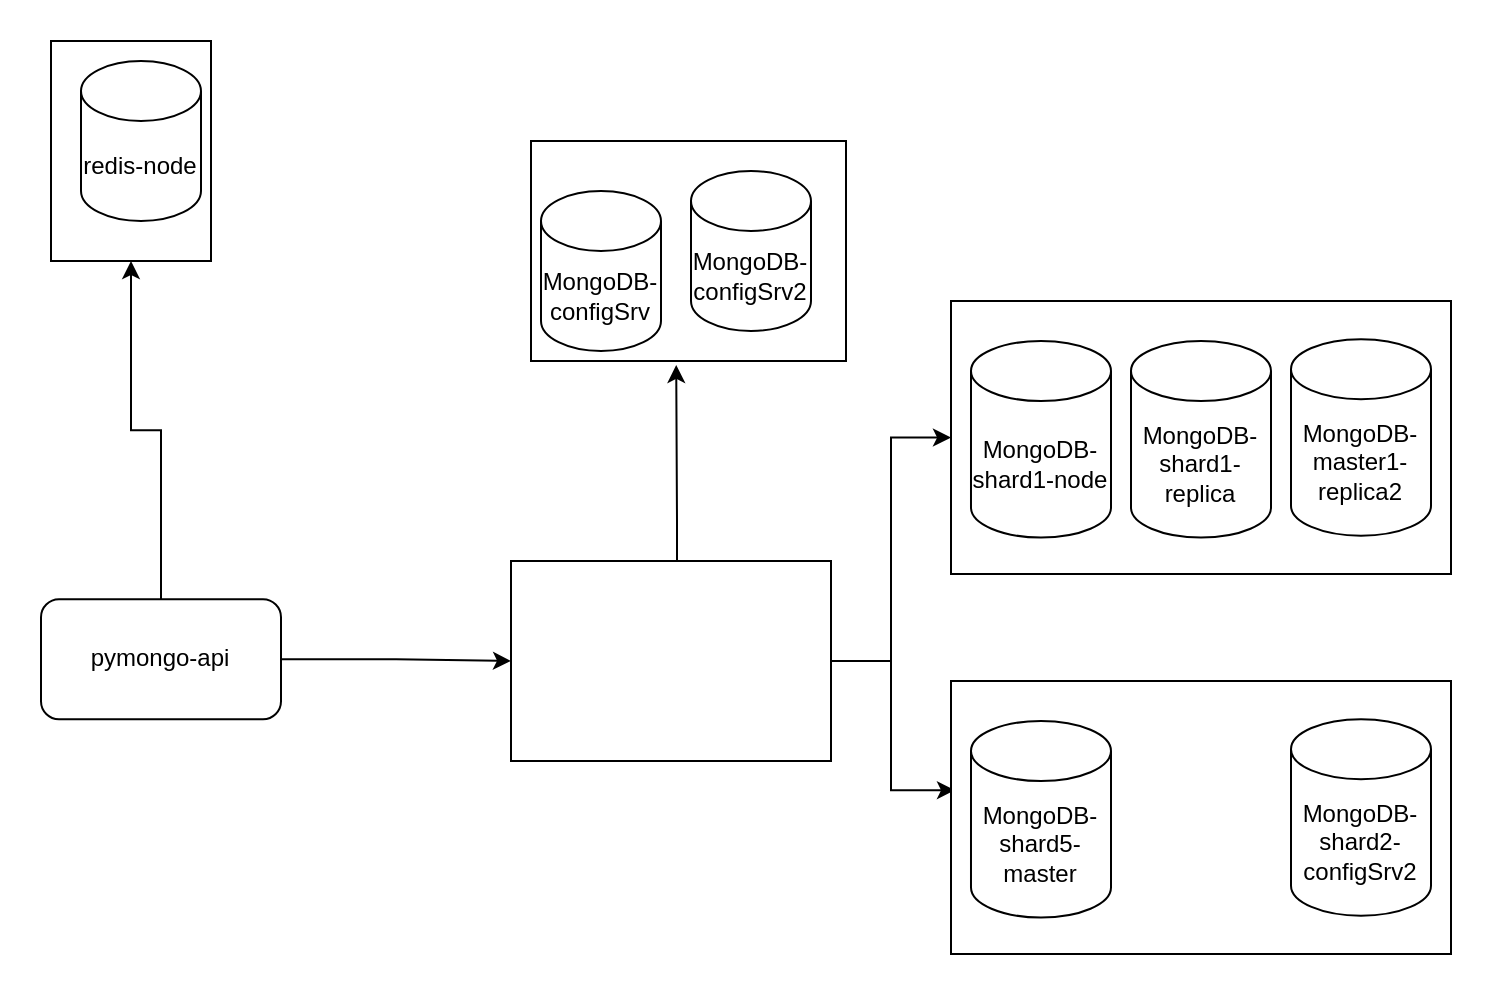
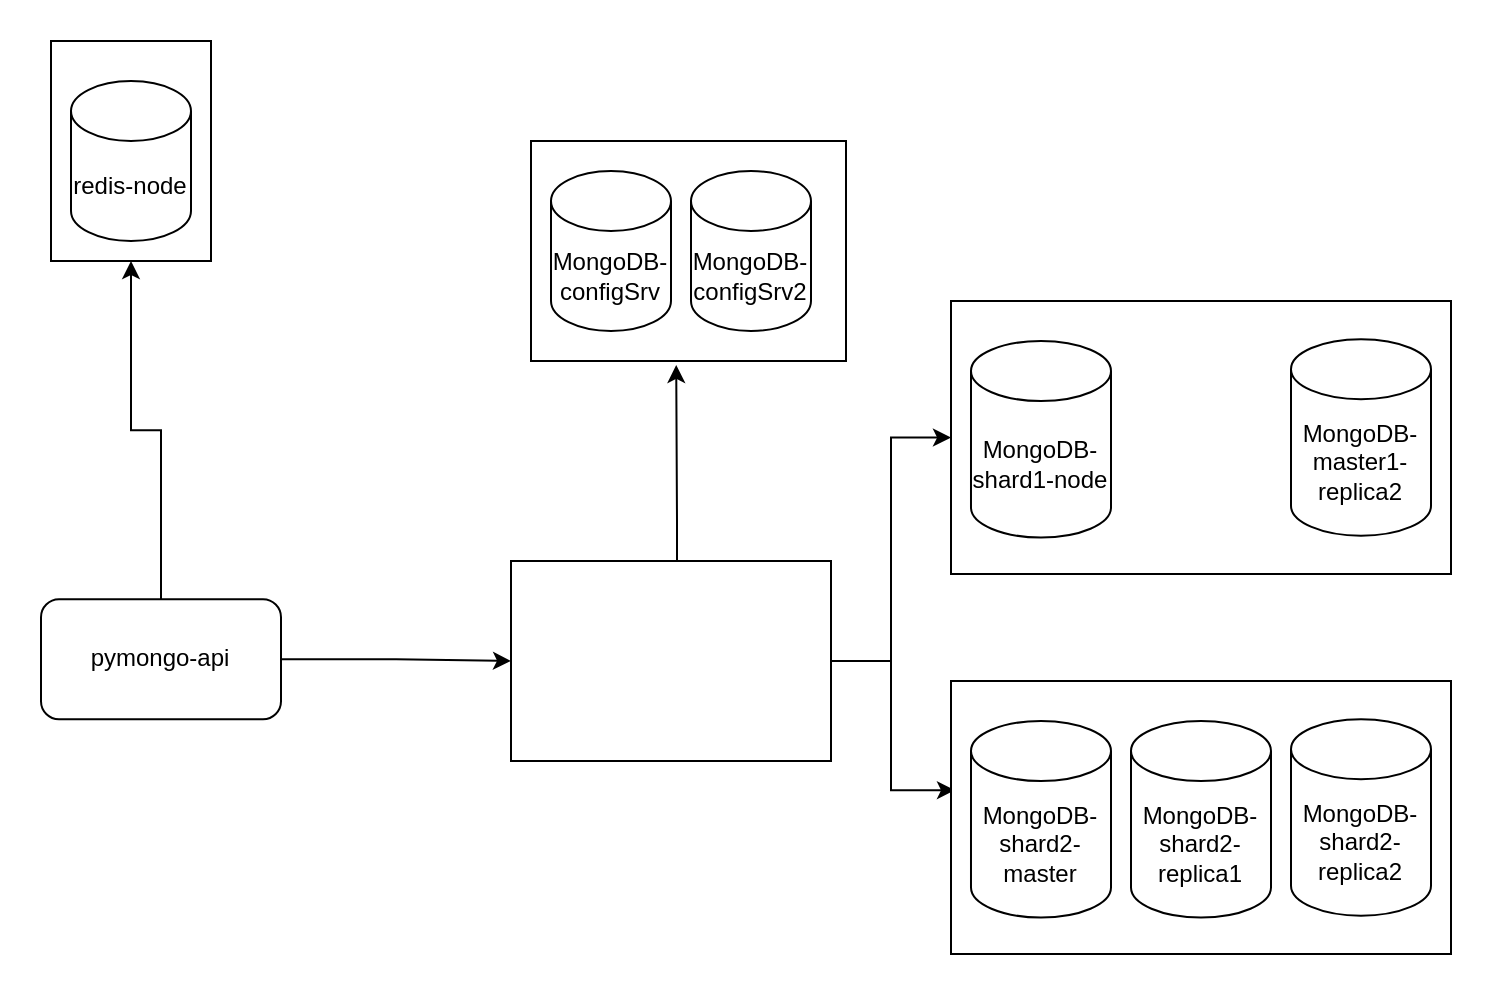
- <mxCell id="20" value="redis-node" style="shape=cylinder3;whiteSpace=wrap;html=1;boundedLbl=1;backgroundOutline=1;size=15;" parent="1" vertex="1"><mxGeometry x="40" y="30" width="60" height="80" as="geometry" /></mxCell>
+ <mxCell id="20" value="redis-node" style="shape=cylinder3;whiteSpace=wrap;html=1;boundedLbl=1;backgroundOutline=1;size=15;" parent="1" vertex="1"><mxGeometry x="35" y="40" width="60" height="80" as="geometry" /></mxCell>
- <mxCell id="21" value="MongoDB-configSrv" style="shape=cylinder3;whiteSpace=wrap;html=1;boundedLbl=1;backgroundOutline=1;size=15;" vertex="1" parent="1"><mxGeometry x="270" y="95" width="60" height="80" as="geometry" /></mxCell>
+ <mxCell id="21" value="MongoDB-configSrv" style="shape=cylinder3;whiteSpace=wrap;html=1;boundedLbl=1;backgroundOutline=1;size=15;" vertex="1" parent="1"><mxGeometry x="275" y="85" width="60" height="80" as="geometry" /></mxCell>
- <mxCell id="9" value="MongoDB-shard1-replica" style="shape=cylinder3;whiteSpace=wrap;html=1;boundedLbl=1;backgroundOutline=1;size=15;" parent="1" vertex="1"><mxGeometry x="565" y="170" width="70" height="98.25" as="geometry" /></mxCell>
+ <mxCell id="14" value="MongoDB-shard2-replica1" style="shape=cylinder3;whiteSpace=wrap;html=1;boundedLbl=1;backgroundOutline=1;size=15;" parent="1" vertex="1"><mxGeometry x="565" y="360" width="70" height="98.25" as="geometry" /></mxCell>
- <mxCell id="15" value="MongoDB-shard2-configSrv2" style="shape=cylinder3;whiteSpace=wrap;html=1;boundedLbl=1;backgroundOutline=1;size=15;" parent="1" vertex="1"><mxGeometry x="645" y="359.12" width="70" height="98.25" as="geometry" /></mxCell>
+ <mxCell id="15" value="MongoDB-shard2-replica2" style="shape=cylinder3;whiteSpace=wrap;html=1;boundedLbl=1;backgroundOutline=1;size=15;" parent="1" vertex="1"><mxGeometry x="645" y="359.12" width="70" height="98.25" as="geometry" /></mxCell>
- <mxCell id="13" value="MongoDB-shard5-master" style="shape=cylinder3;whiteSpace=wrap;html=1;boundedLbl=1;backgroundOutline=1;size=15;" parent="1" vertex="1"><mxGeometry x="485" y="360" width="70" height="98.25" as="geometry" /></mxCell>
+ <mxCell id="13" value="MongoDB-shard2-master" style="shape=cylinder3;whiteSpace=wrap;html=1;boundedLbl=1;backgroundOutline=1;size=15;" parent="1" vertex="1"><mxGeometry x="485" y="360" width="70" height="98.25" as="geometry" /></mxCell>
